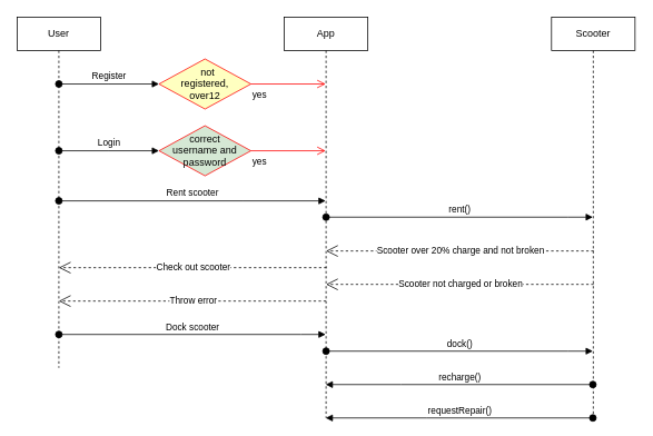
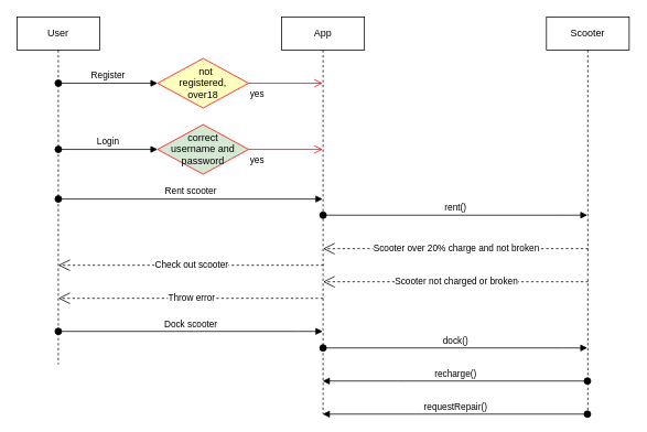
- <mxCell id="16" value="&amp;nbsp; not &lt;br&gt;registered, &lt;br&gt;over12" style="rhombus;whiteSpace=wrap;html=1;fontColor=#000000;fillColor=#ffffc0;strokeColor=#ff0000;" parent="1" vertex="1"><mxGeometry x="190" y="70" width="110" height="60" as="geometry" /></mxCell>
+ <mxCell id="16" value="&amp;nbsp; not &lt;br&gt;registered, &lt;br&gt;over18" style="rhombus;whiteSpace=wrap;html=1;fontColor=#000000;fillColor=#ffffc0;strokeColor=#ff0000;" parent="1" vertex="1"><mxGeometry x="190" y="70" width="110" height="60" as="geometry" /></mxCell>
